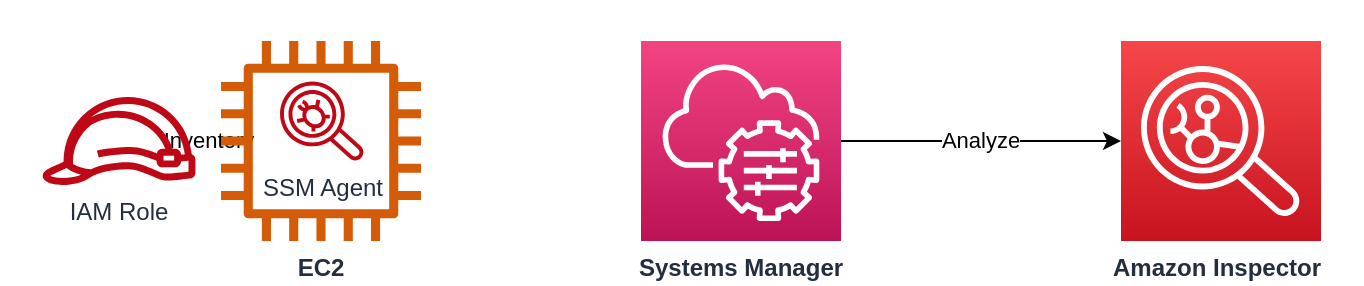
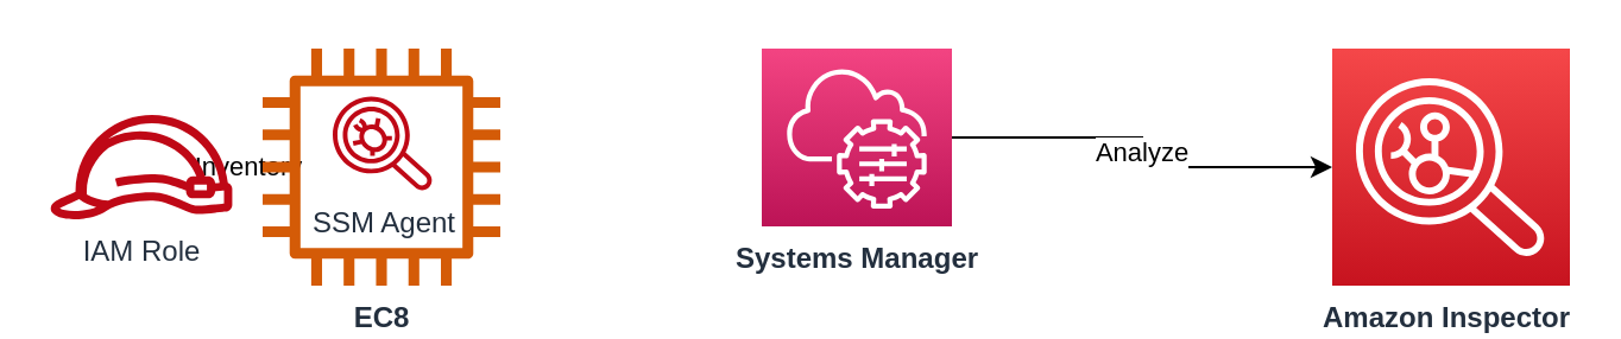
- <mxCell id="7" value="Systems Manager" style="sketch=0;points=[[0,0,0],[0.25,0,0],[0.5,0,0],[0.75,0,0],[1,0,0],[0,1,0],[0.25,1,0],[0.5,1,0],[0.75,1,0],[1,1,0],[0,0.25,0],[0,0.5,0],[0,0.75,0],[1,0.25,0],[1,0.5,0],[1,0.75,0]];points=[[0,0,0],[0.25,0,0],[0.5,0,0],[0.75,0,0],[1,0,0],[0,1,0],[0.25,1,0],[0.5,1,0],[0.75,1,0],[1,1,0],[0,0.25,0],[0,0.5,0],[0,0.75,0],[1,0.25,0],[1,0.5,0],[1,0.75,0]];outlineConnect=0;fontColor=#232F3E;gradientColor=#F34482;gradientDirection=north;fillColor=#BC1356;strokeColor=#ffffff;dashed=0;verticalLabelPosition=bottom;verticalAlign=top;align=center;html=1;fontSize=12;fontStyle=1;aspect=fixed;shape=mxgraph.aws4.resourceIcon;resIcon=mxgraph.aws4.systems_manager;" vertex="1" parent="1"><mxGeometry x="320" y="20" width="100" height="100" as="geometry" /></mxCell>
+ <mxCell id="7" value="Systems Manager" style="sketch=0;points=[[0,0,0],[0.25,0,0],[0.5,0,0],[0.75,0,0],[1,0,0],[0,1,0],[0.25,1,0],[0.5,1,0],[0.75,1,0],[1,1,0],[0,0.25,0],[0,0.5,0],[0,0.75,0],[1,0.25,0],[1,0.5,0],[1,0.75,0]];points=[[0,0,0],[0.25,0,0],[0.5,0,0],[0.75,0,0],[1,0,0],[0,1,0],[0.25,1,0],[0.5,1,0],[0.75,1,0],[1,1,0],[0,0.25,0],[0,0.5,0],[0,0.75,0],[1,0.25,0],[1,0.5,0],[1,0.75,0]];outlineConnect=0;fontColor=#232F3E;gradientColor=#F34482;gradientDirection=north;fillColor=#BC1356;strokeColor=#ffffff;dashed=0;verticalLabelPosition=bottom;verticalAlign=top;align=center;html=1;fontSize=12;fontStyle=1;aspect=fixed;shape=mxgraph.aws4.resourceIcon;resIcon=mxgraph.aws4.systems_manager;" vertex="1" parent="1"><mxGeometry x="320" y="20" width="80" height="75" as="geometry" /></mxCell>
- <mxCell id="3" value="EC2" style="sketch=0;outlineConnect=0;fontColor=#232F3E;gradientColor=none;fillColor=#D45B07;strokeColor=none;dashed=0;verticalLabelPosition=bottom;verticalAlign=top;align=center;html=1;fontSize=12;fontStyle=1;aspect=fixed;pointerEvents=1;shape=mxgraph.aws4.instance2;" vertex="1" parent="1"><mxGeometry x="110" y="20" width="100" height="100" as="geometry" /></mxCell>
+ <mxCell id="3" value="EC8" style="sketch=0;outlineConnect=0;fontColor=#232F3E;gradientColor=none;fillColor=#D45B07;strokeColor=none;dashed=0;verticalLabelPosition=bottom;verticalAlign=top;align=center;html=1;fontSize=12;fontStyle=1;aspect=fixed;pointerEvents=1;shape=mxgraph.aws4.instance2;" vertex="1" parent="1"><mxGeometry x="110" y="20" width="100" height="100" as="geometry" /></mxCell>
